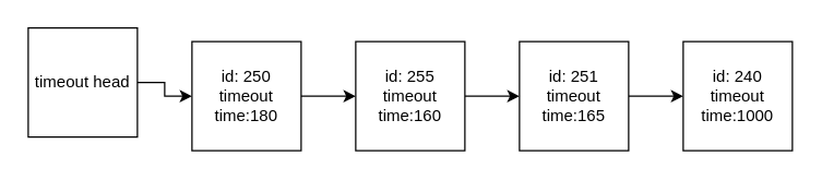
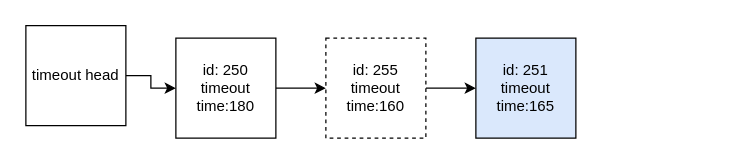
- <mxCell id="7" value="id: 255&lt;br&gt;timeout time:160" style="rounded=0;whiteSpace=wrap;html=1;" vertex="1" parent="1"><mxGeometry x="260" y="30" width="80" height="80" as="geometry" /></mxCell>
+ <mxCell id="7" value="id: 255&lt;br&gt;timeout time:160" style="rounded=0;whiteSpace=wrap;html=1;dashed=1;" vertex="1" parent="1"><mxGeometry x="260" y="30" width="80" height="80" as="geometry" /></mxCell>
- <mxCell id="9" value="id: 251&lt;br&gt;timeout time:165" style="rounded=0;whiteSpace=wrap;html=1;" vertex="1" parent="1"><mxGeometry x="380" y="30" width="80" height="80" as="geometry" /></mxCell>
+ <mxCell id="9" value="id: 251&lt;br&gt;timeout time:165" style="rounded=0;whiteSpace=wrap;html=1;fillColor=#dae8fc;" vertex="1" parent="1"><mxGeometry x="380" y="30" width="80" height="80" as="geometry" /></mxCell>
- <mxCell id="8" style="edgeStyle=orthogonalEdgeStyle;rounded=0;orthogonalLoop=1;jettySize=auto;html=1;entryX=0;entryY=0.5;entryDx=0;entryDy=0;" edge="1" parent="1" source="9" target="10"><mxGeometry relative="1" as="geometry" /></mxCell>
- <mxCell id="10" value="id: 240&lt;br&gt;timeout time:1000" style="rounded=0;whiteSpace=wrap;html=1;" vertex="1" parent="1"><mxGeometry x="500" y="30" width="80" height="80" as="geometry" /></mxCell>
